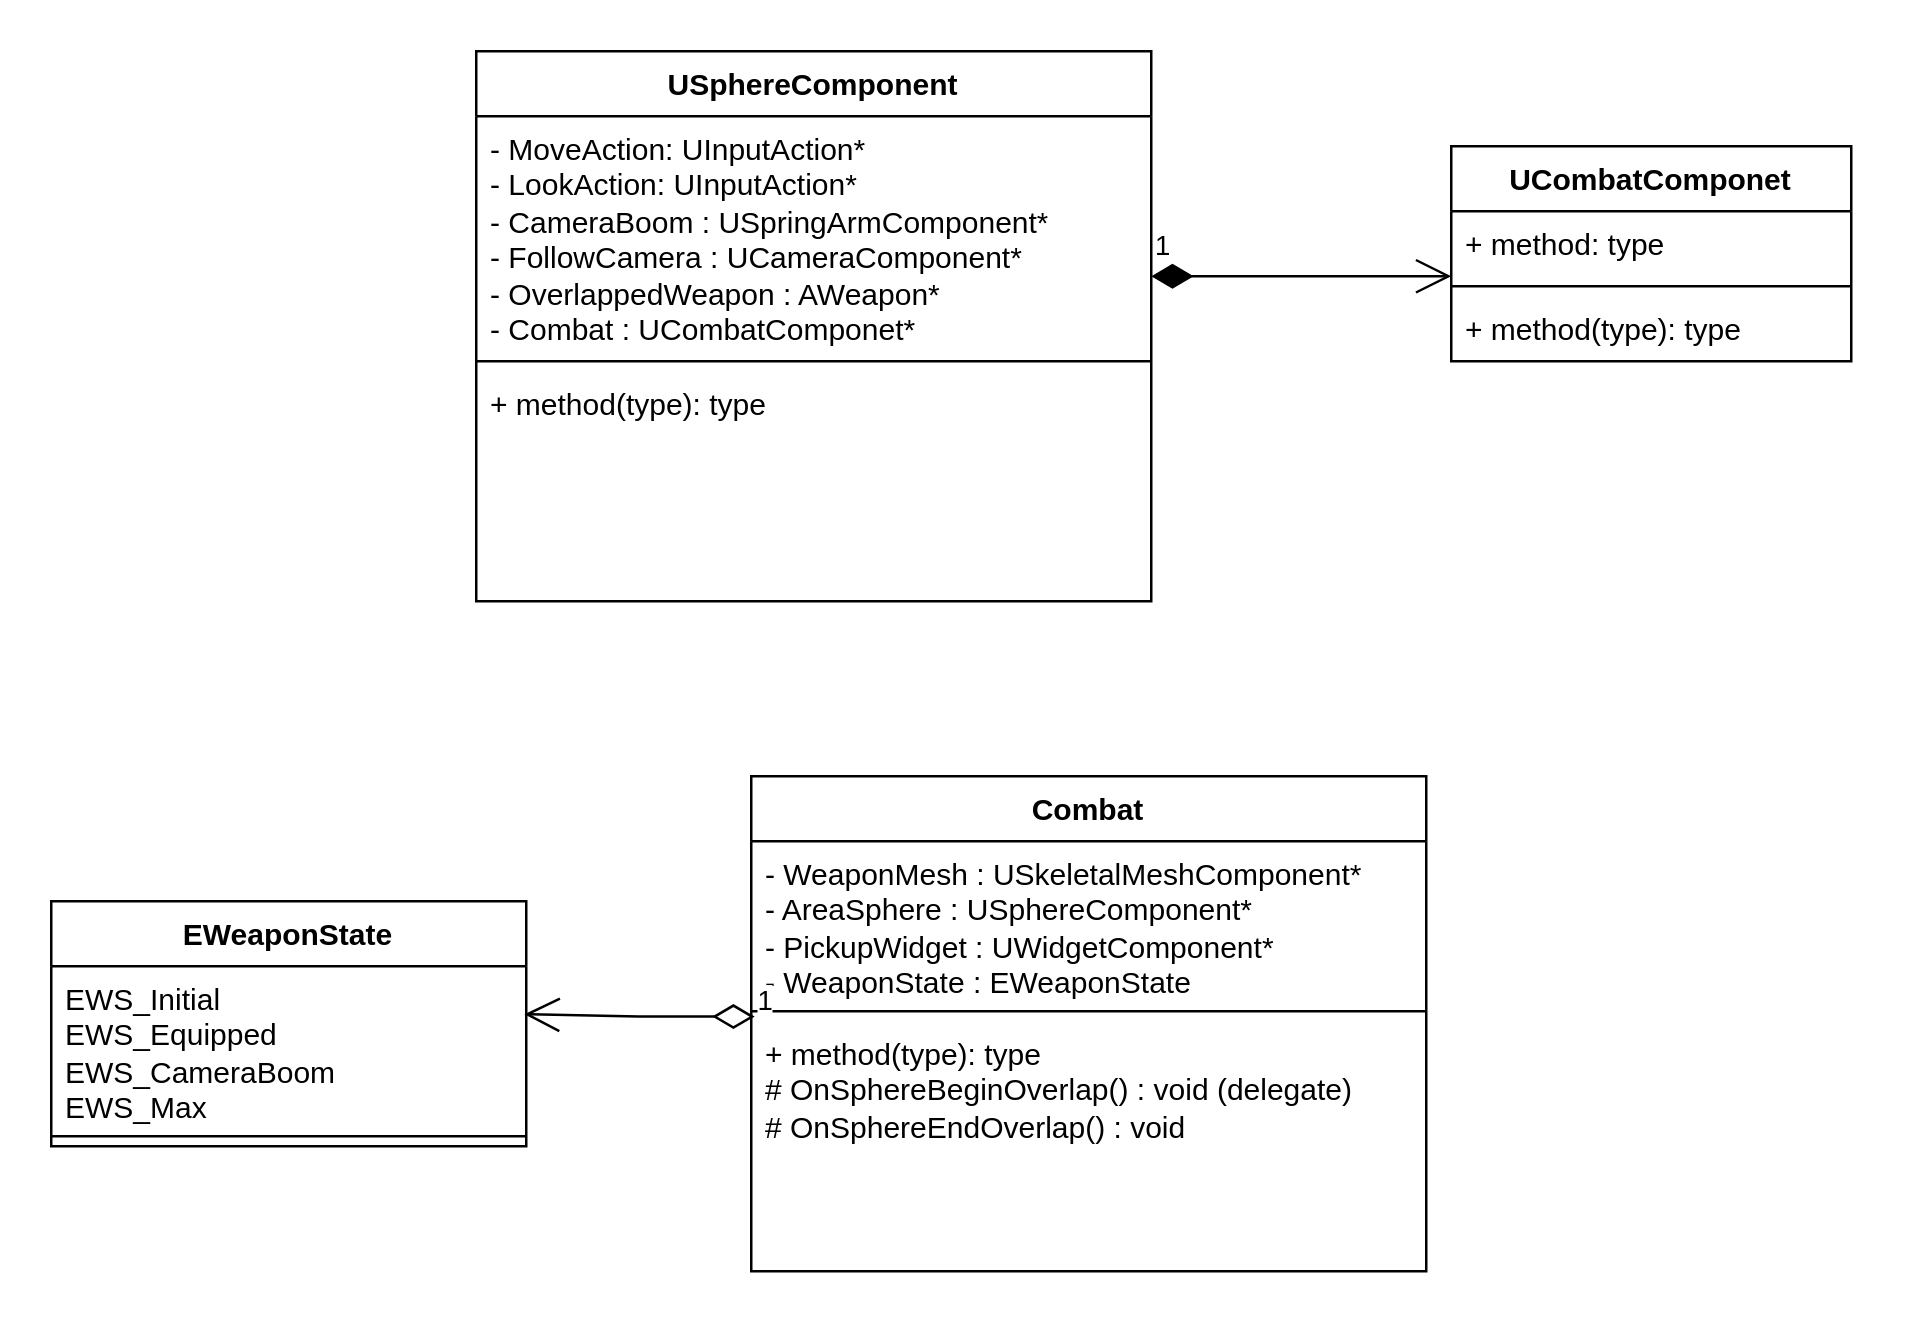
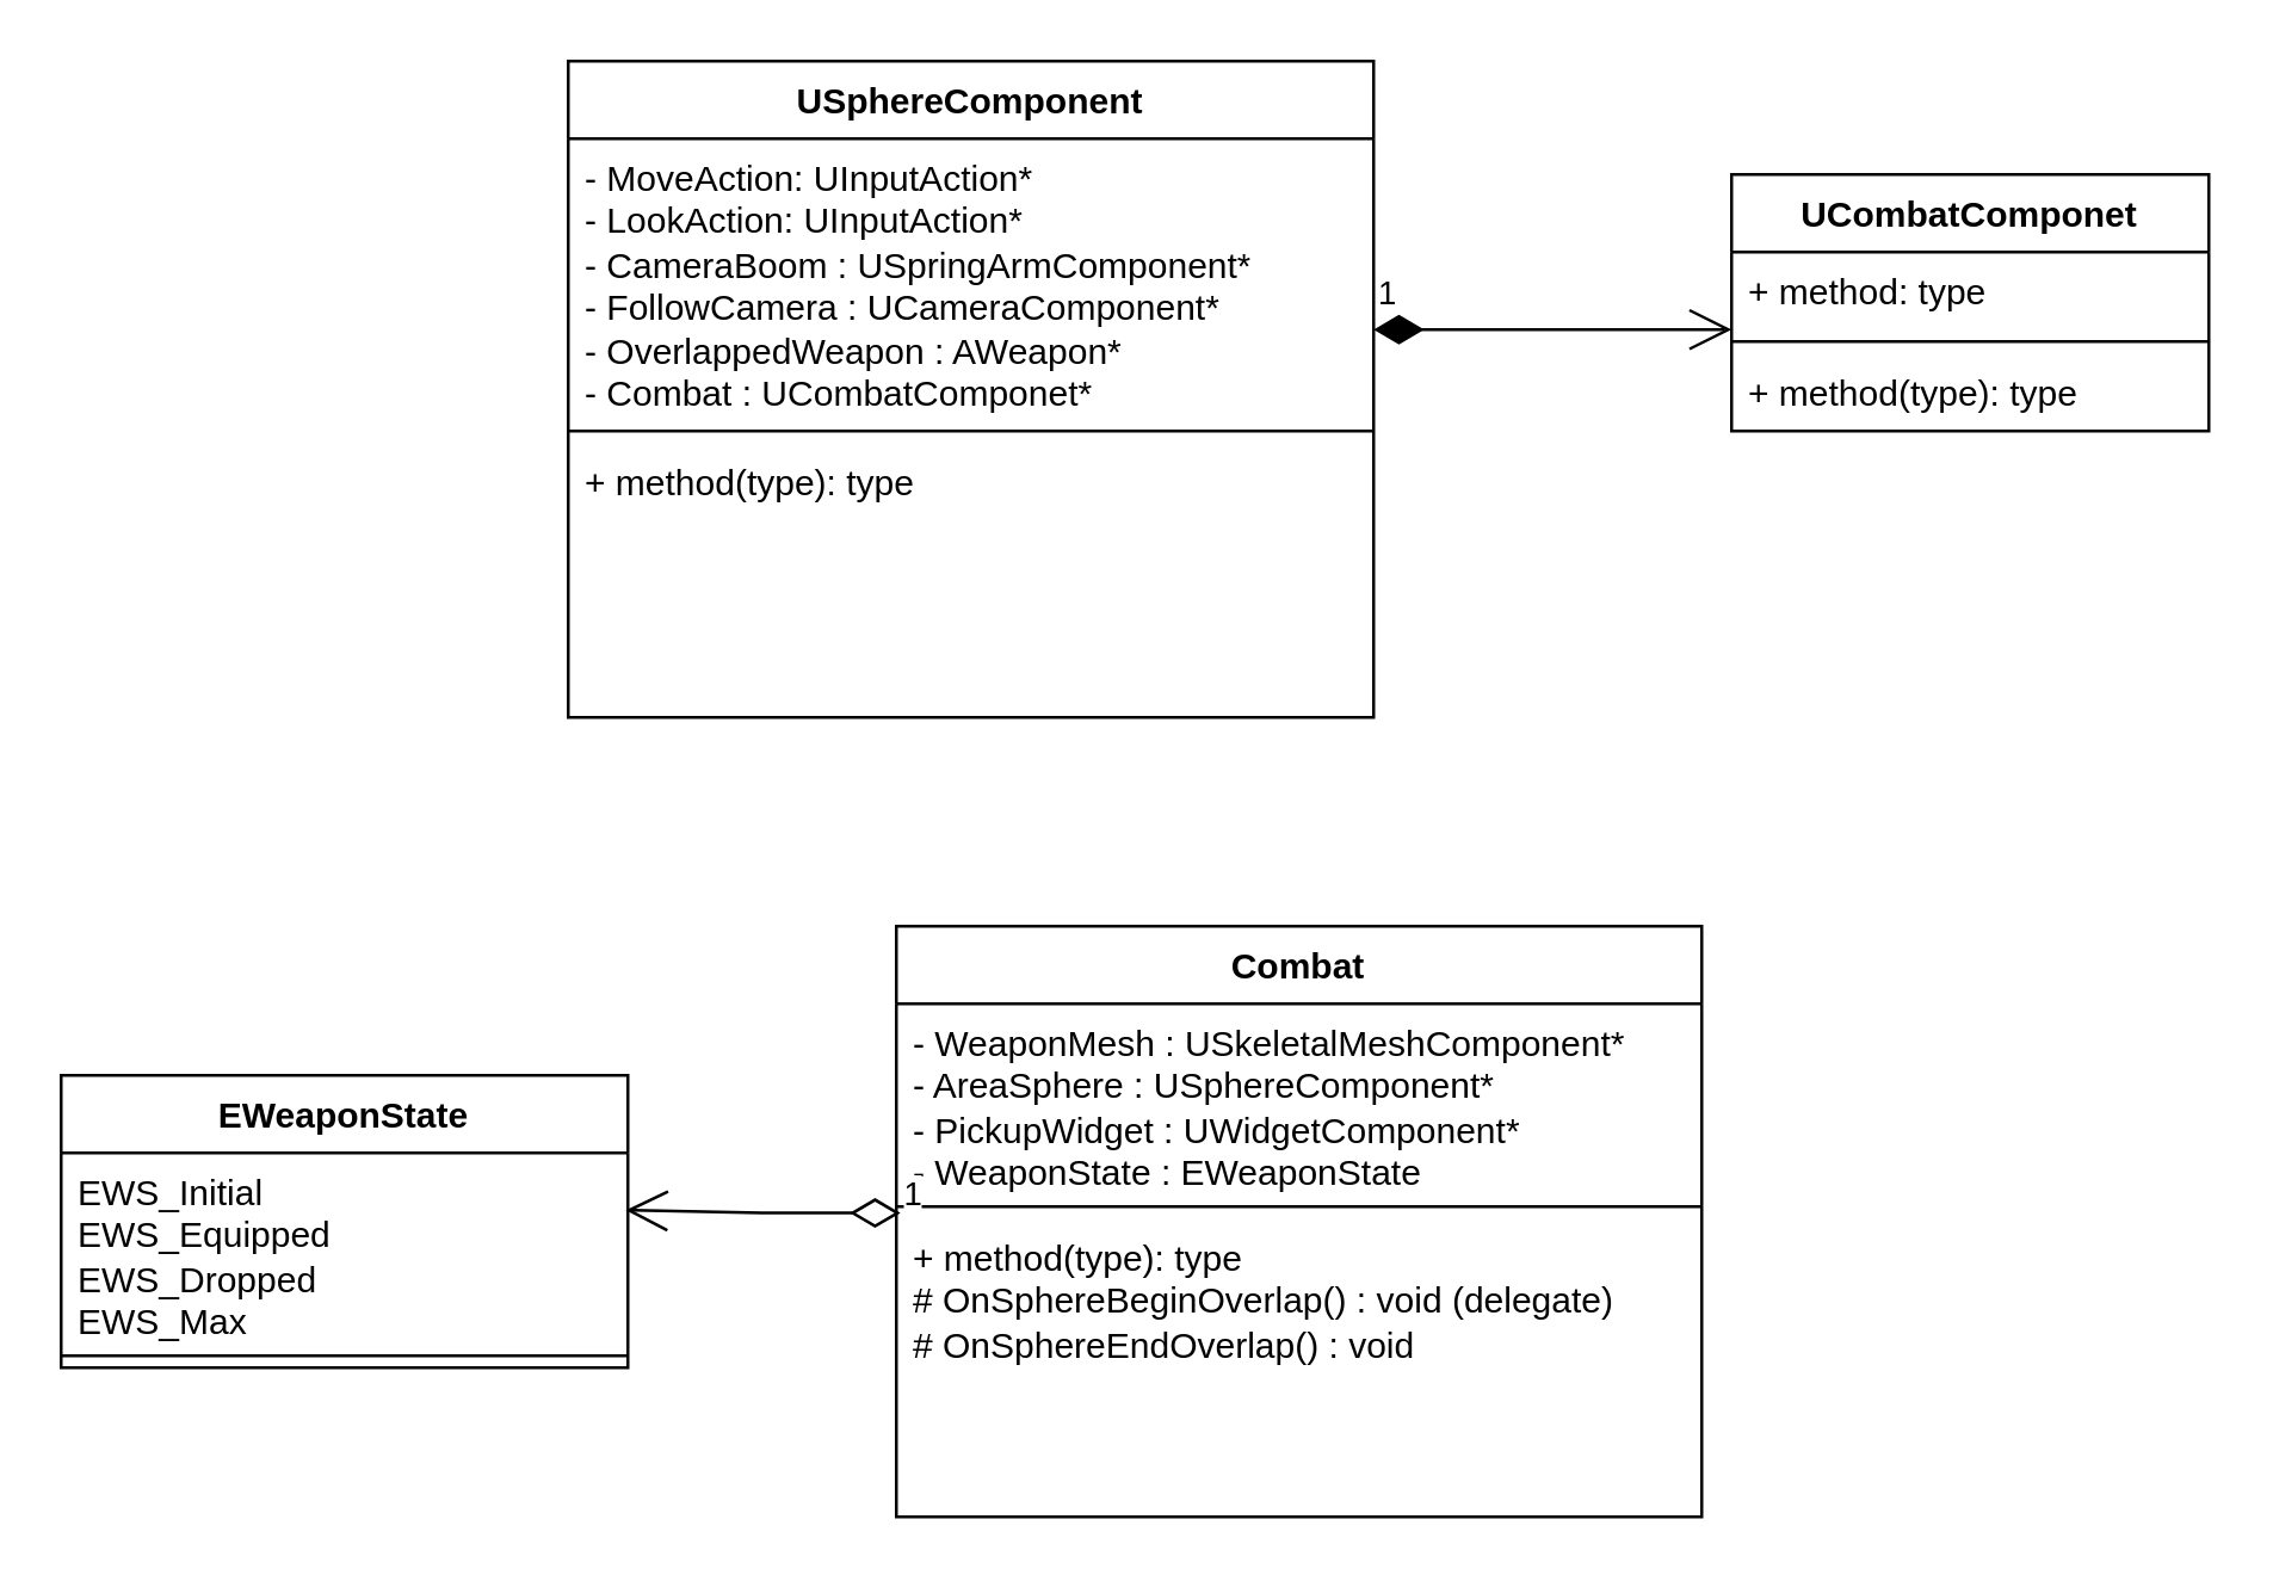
- <mxCell id="16" value="EWS_Initial&lt;div&gt;EWS_Equipped&lt;br&gt;EWS_CameraBoom&lt;br&gt;EWS_Max&lt;/div&gt;" style="text;strokeColor=none;fillColor=none;align=left;verticalAlign=top;spacingLeft=4;spacingRight=4;overflow=hidden;rotatable=0;points=[[0,0.5],[1,0.5]];portConstraint=eastwest;whiteSpace=wrap;html=1;" vertex="1" parent="15"><mxGeometry y="26" width="190" height="64" as="geometry" /></mxCell>
+ <mxCell id="16" value="EWS_Initial&lt;div&gt;EWS_Equipped&lt;br&gt;EWS_Dropped&lt;br&gt;EWS_Max&lt;/div&gt;" style="text;strokeColor=none;fillColor=none;align=left;verticalAlign=top;spacingLeft=4;spacingRight=4;overflow=hidden;rotatable=0;points=[[0,0.5],[1,0.5]];portConstraint=eastwest;whiteSpace=wrap;html=1;" vertex="1" parent="15"><mxGeometry y="26" width="190" height="64" as="geometry" /></mxCell>
